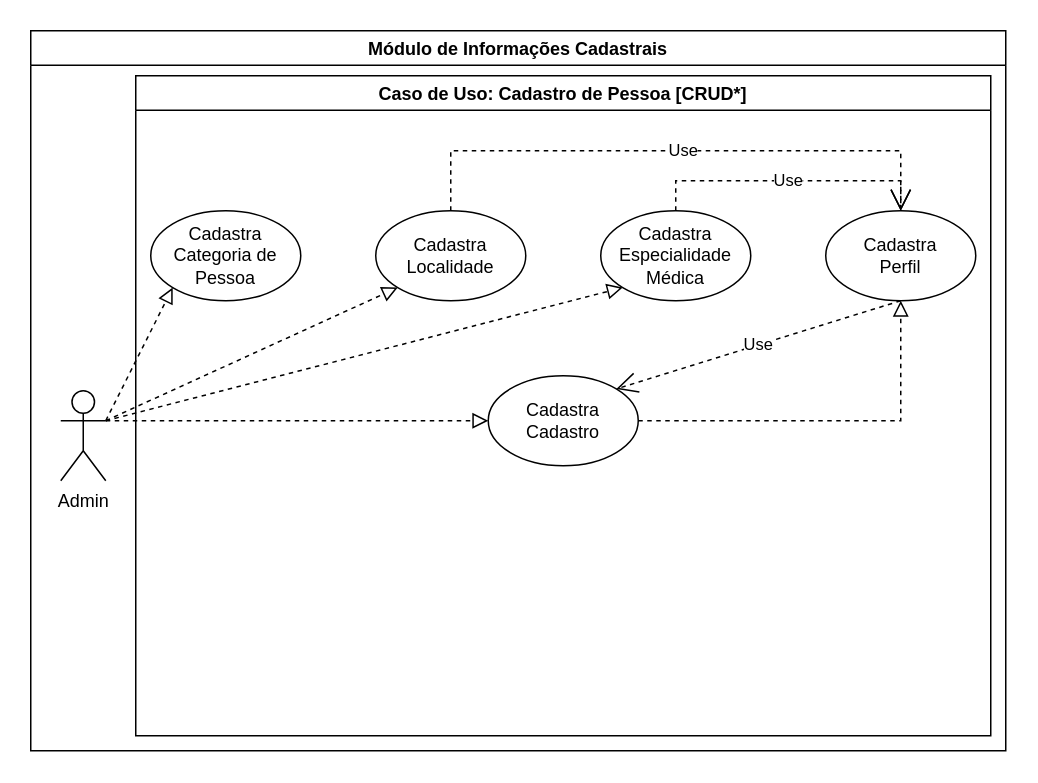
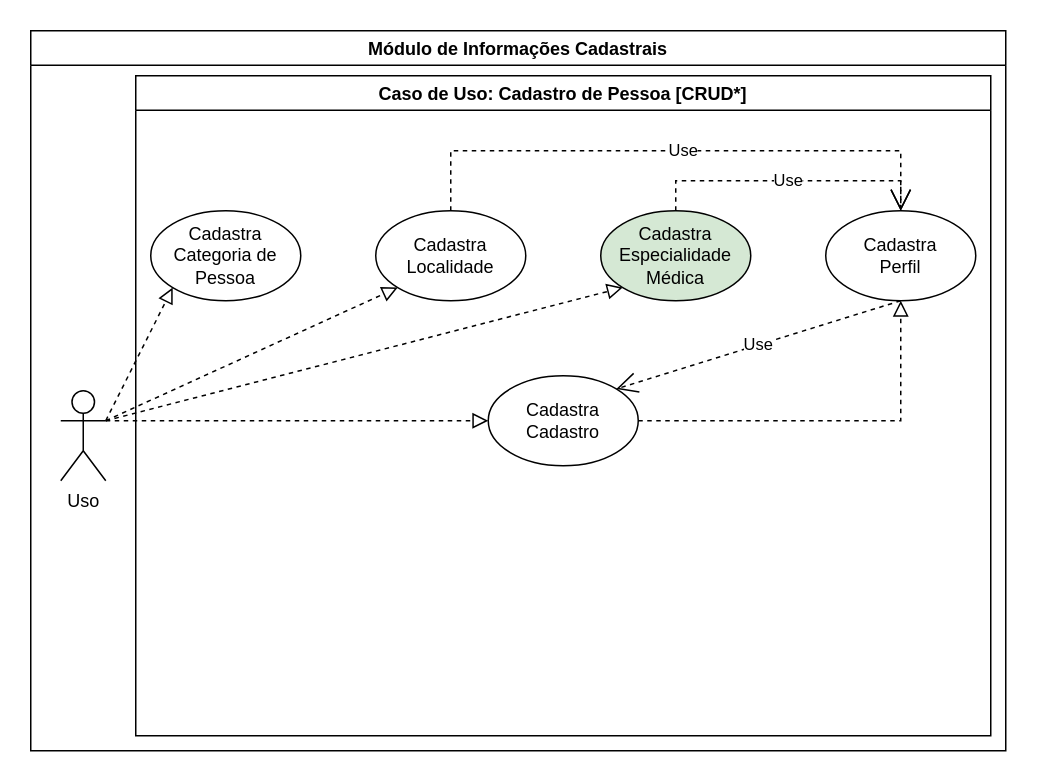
- <mxCell id="12" value="Cadastra&lt;br&gt;Especialidade&lt;br&gt;Médica" style="ellipse;whiteSpace=wrap;html=1;align=center;newEdgeStyle={&quot;edgeStyle&quot;:&quot;entityRelationEdgeStyle&quot;,&quot;startArrow&quot;:&quot;none&quot;,&quot;endArrow&quot;:&quot;none&quot;,&quot;segment&quot;:10,&quot;curved&quot;:1};treeFolding=1;treeMoving=1;" parent="4" vertex="1"><mxGeometry x="310" y="90" width="100" height="60" as="geometry" /></mxCell>
+ <mxCell id="12" value="Cadastra&lt;br&gt;Especialidade&lt;br&gt;Médica" style="ellipse;whiteSpace=wrap;html=1;align=center;newEdgeStyle={&quot;edgeStyle&quot;:&quot;entityRelationEdgeStyle&quot;,&quot;startArrow&quot;:&quot;none&quot;,&quot;endArrow&quot;:&quot;none&quot;,&quot;segment&quot;:10,&quot;curved&quot;:1};treeFolding=1;treeMoving=1;fillColor=#d5e8d4;" parent="4" vertex="1"><mxGeometry x="310" y="90" width="100" height="60" as="geometry" /></mxCell>
- <mxCell id="3" value="Admin" style="shape=umlActor;verticalLabelPosition=bottom;verticalAlign=top;html=1;outlineConnect=0;" parent="2" vertex="1"><mxGeometry x="20" y="240" width="30" height="60" as="geometry" /></mxCell>
+ <mxCell id="3" value="Uso" style="shape=umlActor;verticalLabelPosition=bottom;verticalAlign=top;html=1;outlineConnect=0;" parent="2" vertex="1"><mxGeometry x="20" y="240" width="30" height="60" as="geometry" /></mxCell>
